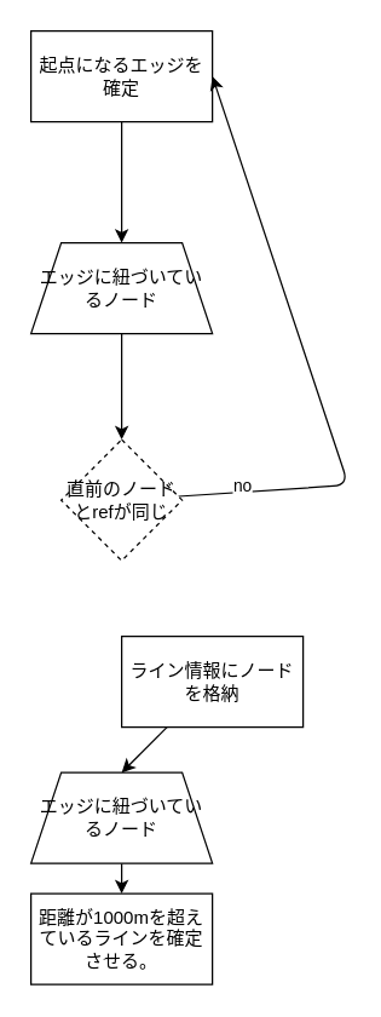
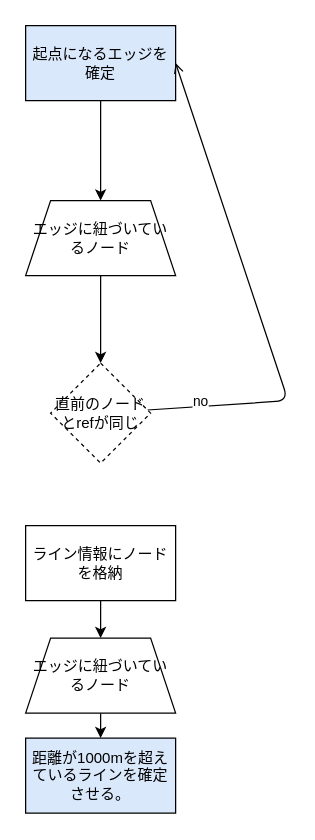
- <mxCell id="3" value="起点になるエッジを確定" style="whiteSpace=wrap;html=1;" vertex="1" parent="1"><mxGeometry x="20" y="20" width="120" height="60" as="geometry" /></mxCell>
+ <mxCell id="3" value="起点になるエッジを確定" style="whiteSpace=wrap;html=1;fillColor=#dae8fc;" vertex="1" parent="1"><mxGeometry x="20" y="20" width="120" height="60" as="geometry" /></mxCell>
- <mxCell id="6" style="edgeStyle=none;html=1;entryX=1;entryY=0.5;entryDx=0;entryDy=0;" edge="1" parent="1" source="8" target="3"><mxGeometry relative="1" as="geometry"><Array as="points"><mxPoint x="230" y="320" /></Array></mxGeometry></mxCell>
+ <mxCell id="6" style="edgeStyle=none;html=1;entryX=1;entryY=0.5;entryDx=0;entryDy=0;endArrow=open;" edge="1" parent="1" source="8" target="3"><mxGeometry relative="1" as="geometry"><Array as="points"><mxPoint x="230" y="320" /></Array></mxGeometry></mxCell>
- <mxCell id="10" value="ライン情報にノードを格納" style="whiteSpace=wrap;html=1;" vertex="1" parent="1"><mxGeometry x="80" y="420" width="120" height="60" as="geometry" /></mxCell>
+ <mxCell id="10" value="ライン情報にノードを格納" style="whiteSpace=wrap;html=1;" vertex="1" parent="1"><mxGeometry x="20" y="420" width="120" height="60" as="geometry" /></mxCell>
- <mxCell id="13" value="距離が1000mを超えているラインを確定させる。" style="whiteSpace=wrap;html=1;" vertex="1" parent="1"><mxGeometry x="20" y="590" width="120" height="60" as="geometry" /></mxCell>
+ <mxCell id="13" value="距離が1000mを超えているラインを確定させる。" style="whiteSpace=wrap;html=1;fillColor=#dae8fc;" vertex="1" parent="1"><mxGeometry x="20" y="590" width="120" height="60" as="geometry" /></mxCell>
